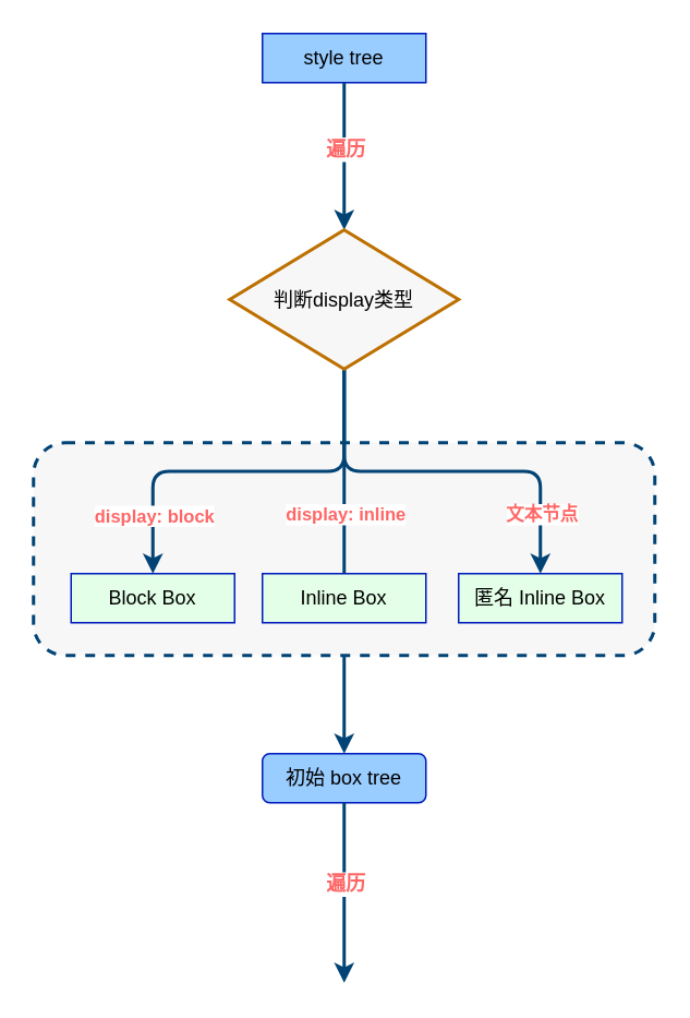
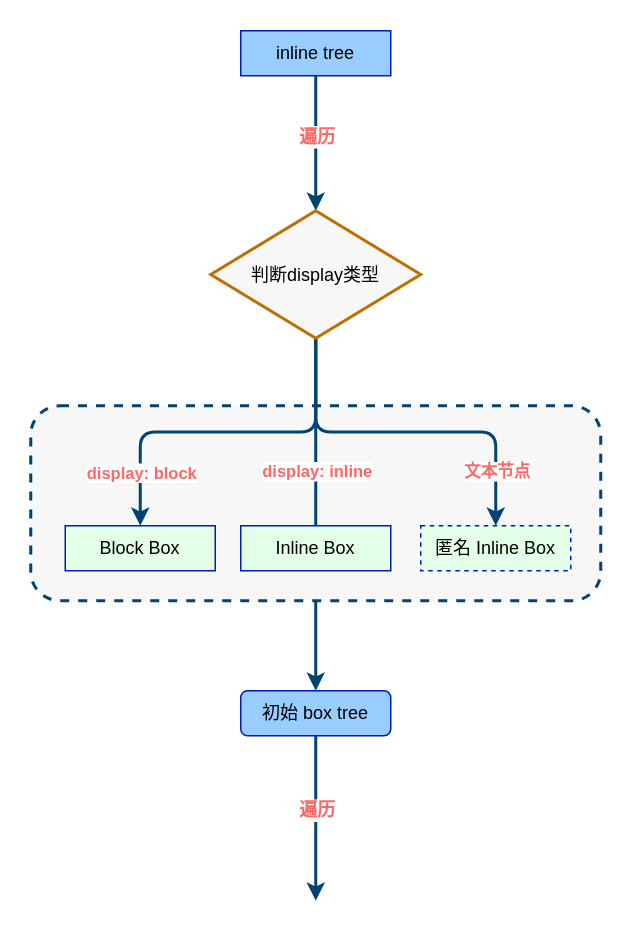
- <mxCell id="4" value="style tree" style="rounded=0;whiteSpace=wrap;html=1;strokeColor=#001DBC;fontColor=#000000;fillColor=#99CCFF;" vertex="1" parent="1"><mxGeometry x="160" y="20" width="100" height="30" as="geometry" /></mxCell>
+ <mxCell id="4" value="inline tree" style="rounded=0;whiteSpace=wrap;html=1;strokeColor=#001DBC;fontColor=#000000;fillColor=#99CCFF;" vertex="1" parent="1"><mxGeometry x="160" y="20" width="100" height="30" as="geometry" /></mxCell>
- <mxCell id="15" value="匿名 Inline Box" style="rounded=0;whiteSpace=wrap;html=1;strokeColor=#001DBC;fontColor=#000000;fillColor=#E3FFE7;" vertex="1" parent="1"><mxGeometry x="280" y="350" width="100" height="30" as="geometry" /></mxCell>
+ <mxCell id="15" value="匿名 Inline Box" style="rounded=0;whiteSpace=wrap;html=1;strokeColor=#001DBC;fontColor=#000000;fillColor=#E3FFE7;dashed=1;" vertex="1" parent="1"><mxGeometry x="280" y="350" width="100" height="30" as="geometry" /></mxCell>
